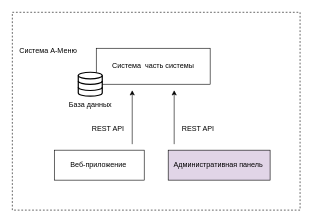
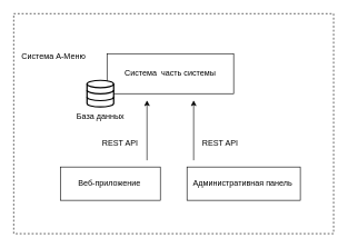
- <mxCell id="5" value="Административная панель&amp;nbsp;" style="html=1;dashed=0;whitespace=wrap;strokeColor=#000000;fillColor=#e1d5e7;" vertex="1" parent="1"><mxGeometry x="280" y="250" width="170" height="50" as="geometry" /></mxCell>
+ <mxCell id="5" value="Административная панель&amp;nbsp;" style="html=1;dashed=0;whitespace=wrap;strokeColor=#000000;" vertex="1" parent="1"><mxGeometry x="280" y="250" width="170" height="50" as="geometry" /></mxCell>
